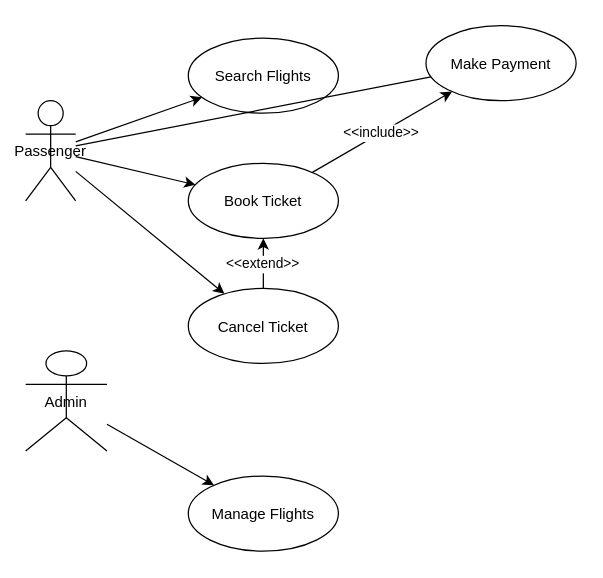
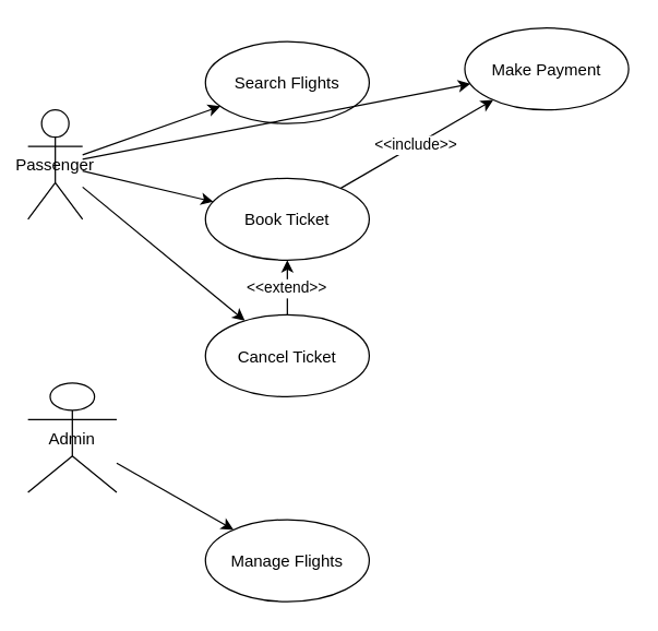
- <mxCell id="12" edge="1" parent="1" source="2" target="7" style="endArrow=none;"><mxGeometry relative="1" as="geometry" /></mxCell>
+ <mxCell id="12" edge="1" parent="1" source="2" target="7"><mxGeometry relative="1" as="geometry" /></mxCell>
